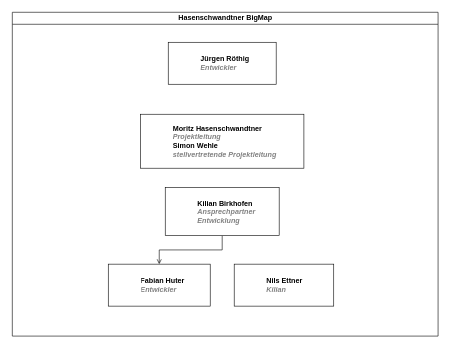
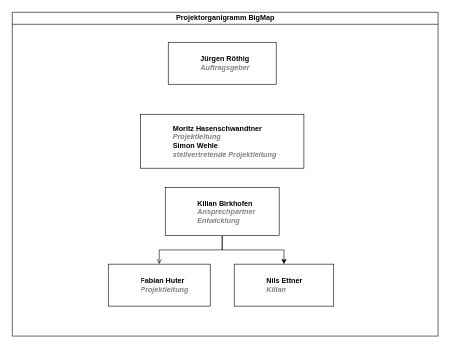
- <mxCell id="2" value="Hasenschwandtner BigMap" style="swimlane;html=1;startSize=20;horizontal=1;containerType=tree;glass=0;" parent="1" vertex="1"><mxGeometry x="20" y="20" width="710" height="540" as="geometry" /></mxCell>
+ <mxCell id="2" value="Projektorganigramm BigMap" style="swimlane;html=1;startSize=20;horizontal=1;containerType=tree;glass=0;" parent="1" vertex="1"><mxGeometry x="20" y="20" width="710" height="540" as="geometry" /></mxCell>
- <mxCell id="11" value="Jürgen Röthig&lt;br&gt;&lt;i style=&quot;color: gray&quot;&gt;Entwickler&lt;/i&gt;" style="label;image=https://cdn3.iconfinder.com/data/icons/user-avatars-1/512/users-3-128.png;whiteSpace=wrap;html=1;rounded=0;glass=0;treeMoving=1;treeFolding=1;" vertex="1" parent="2"><mxGeometry x="260" y="50" width="180" height="70" as="geometry" /></mxCell>
+ <mxCell id="11" value="Jürgen Röthig&lt;br&gt;&lt;i style=&quot;color: gray&quot;&gt;Auftragsgeber&lt;/i&gt;" style="label;image=https://cdn3.iconfinder.com/data/icons/user-avatars-1/512/users-3-128.png;whiteSpace=wrap;html=1;rounded=0;glass=0;treeMoving=1;treeFolding=1;" vertex="1" parent="2"><mxGeometry x="260" y="50" width="180" height="70" as="geometry" /></mxCell>
+ <mxCell id="8" value="" style="endArrow=blockThin;endFill=1;fontSize=11;edgeStyle=elbowEdgeStyle;elbow=vertical;rounded=0;strokeColor=none;" parent="2" source="3" target="9" edge="1"><mxGeometry relative="1" as="geometry" /></mxCell>
+ <mxCell id="6" style="edgeStyle=orthogonalEdgeStyle;rounded=0;orthogonalLoop=1;jettySize=auto;html=1;" edge="1" parent="2" source="7" target="9"><mxGeometry relative="1" as="geometry" /></mxCell>
- <mxCell id="4" value="Fabian Huter&lt;br&gt;&lt;div&gt;&lt;i style=&quot;color: gray&quot;&gt;Entwickler&lt;/i&gt;&lt;/div&gt;" style="label;image=https://cdn3.iconfinder.com/data/icons/user-avatars-1/512/users-10-3-128.png;whiteSpace=wrap;html=1;rounded=0;glass=0;treeFolding=1;treeMoving=1;" parent="2" vertex="1"><mxGeometry x="160" y="420" width="170" height="70" as="geometry" /></mxCell>
+ <mxCell id="4" value="Fabian Huter&lt;br&gt;&lt;div&gt;&lt;i style=&quot;color: gray&quot;&gt;Projektleitung&lt;/i&gt;&lt;/div&gt;" style="label;image=https://cdn3.iconfinder.com/data/icons/user-avatars-1/512/users-10-3-128.png;whiteSpace=wrap;html=1;rounded=0;glass=0;treeFolding=1;treeMoving=1;" parent="2" vertex="1"><mxGeometry x="160" y="420" width="170" height="70" as="geometry" /></mxCell>
